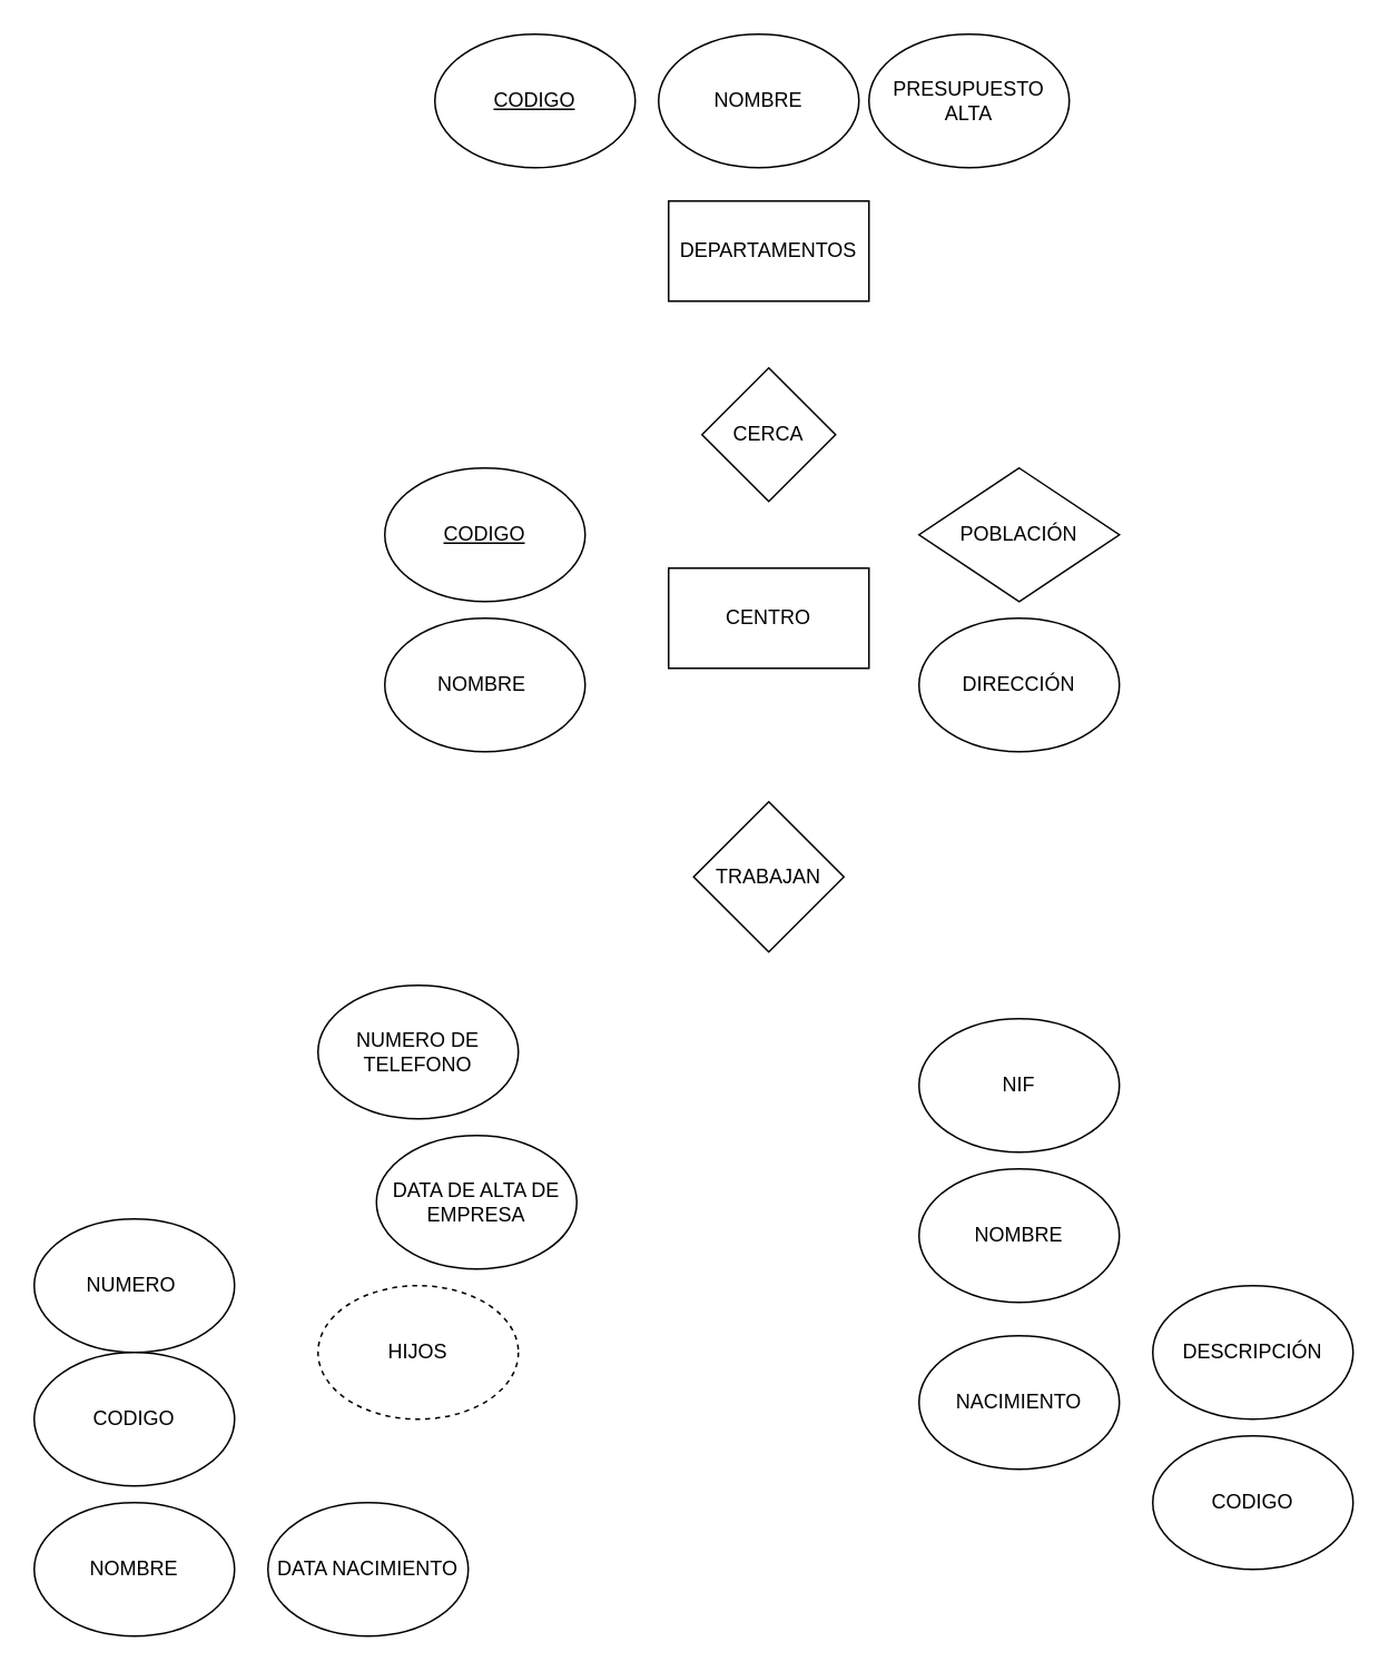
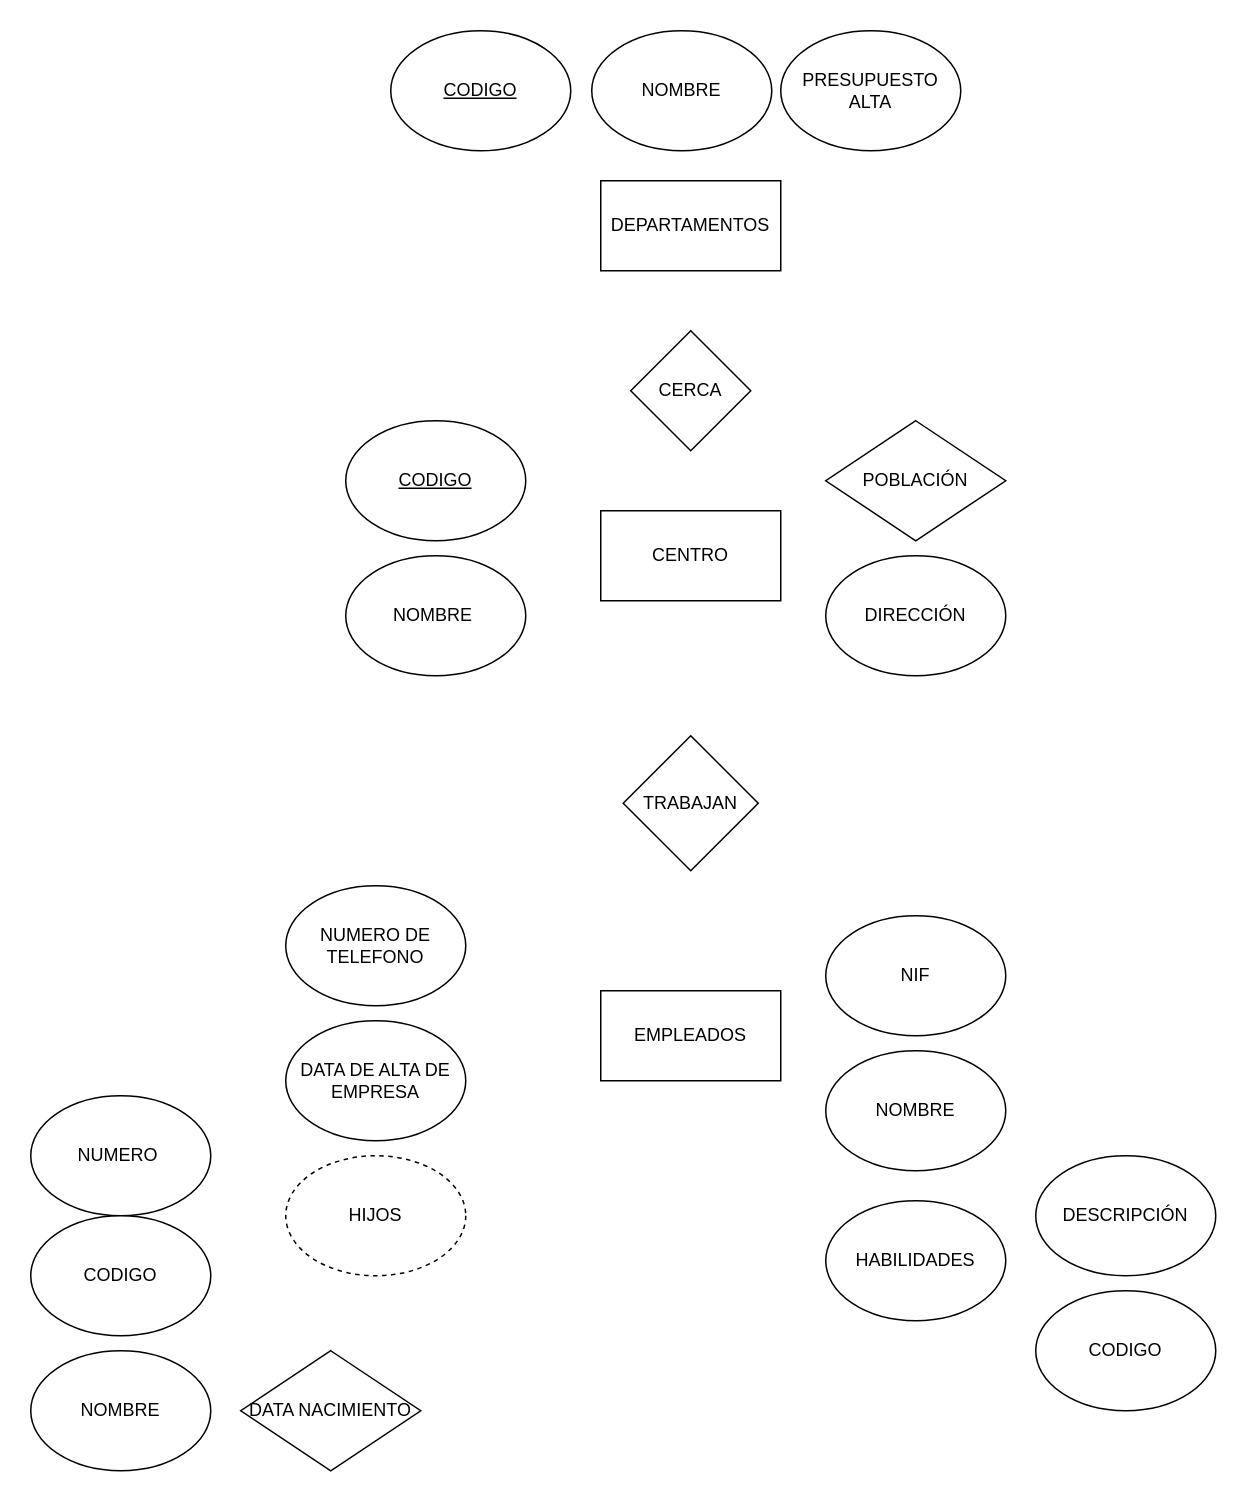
- <mxCell id="12" value="TRABAJAN" style="rhombus;whiteSpace=wrap;html=1;" vertex="1" parent="1"><mxGeometry x="415" y="480" width="90" height="90" as="geometry" /></mxCell>
+ <mxCell id="12" value="TRABAJAN" style="rhombus;whiteSpace=wrap;html=1;" vertex="1" parent="1"><mxGeometry x="415" y="490" width="90" height="90" as="geometry" /></mxCell>
+ <mxCell id="13" value="EMPLEADOS" style="rounded=0;whiteSpace=wrap;html=1;" vertex="1" parent="1"><mxGeometry x="400" y="660" width="120" height="60" as="geometry" /></mxCell>
- <mxCell id="15" value="DATA DE ALTA DE EMPRESA" style="ellipse;whiteSpace=wrap;html=1;" vertex="1" parent="1"><mxGeometry x="225" y="680" width="120" height="80" as="geometry" /></mxCell>
+ <mxCell id="15" value="DATA DE ALTA DE EMPRESA" style="ellipse;whiteSpace=wrap;html=1;" vertex="1" parent="1"><mxGeometry x="190" y="680" width="120" height="80" as="geometry" /></mxCell>
- <mxCell id="23" value="NACIMIENTO" style="ellipse;whiteSpace=wrap;html=1;" vertex="1" parent="1"><mxGeometry x="550" y="800" width="120" height="80" as="geometry" /></mxCell>
+ <mxCell id="23" value="HABILIDADES" style="ellipse;whiteSpace=wrap;html=1;" vertex="1" parent="1"><mxGeometry x="550" y="800" width="120" height="80" as="geometry" /></mxCell>
- <mxCell id="22" value="DATA NACIMIENTO" style="ellipse;whiteSpace=wrap;html=1;" vertex="1" parent="1"><mxGeometry x="160" y="900" width="120" height="80" as="geometry" /></mxCell>
+ <mxCell id="22" value="DATA NACIMIENTO" style="rhombus;whiteSpace=wrap;html=1;" vertex="1" parent="1"><mxGeometry x="160" y="900" width="120" height="80" as="geometry" /></mxCell>
